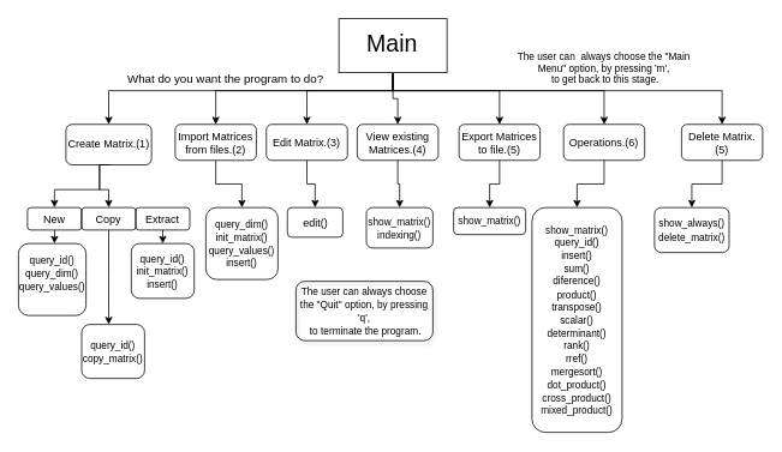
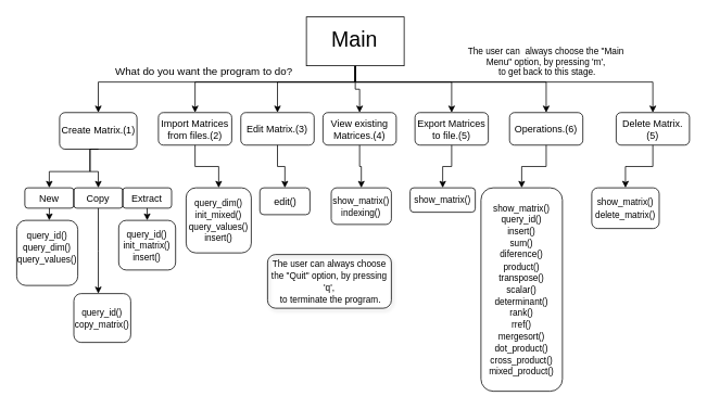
- <mxCell id="42" value="&lt;font style=&quot;font-size: 11px&quot;&gt;show_always()&lt;br&gt;delete_matrix()&lt;/font&gt;" style="rounded=1;whiteSpace=wrap;html=1;fontSize=12;fillColor=none;" parent="1" vertex="1"><mxGeometry x="726" y="230" width="82.83" height="50" as="geometry" /></mxCell>
+ <mxCell id="42" value="&lt;font style=&quot;font-size: 11px&quot;&gt;show_matrix()&lt;br&gt;delete_matrix()&lt;/font&gt;" style="rounded=1;whiteSpace=wrap;html=1;fontSize=12;fillColor=none;" parent="1" vertex="1"><mxGeometry x="726" y="230" width="82.83" height="50" as="geometry" /></mxCell>
- <mxCell id="28" value="&lt;font style=&quot;font-size: 11px&quot;&gt;query_dim()&lt;br&gt;init_matrix()&lt;br&gt;query_values()&lt;br&gt;insert()&lt;/font&gt;" style="rounded=1;whiteSpace=wrap;html=1;fontSize=12;fillColor=none;" parent="1" vertex="1"><mxGeometry x="228" y="230" width="80" height="80" as="geometry" /></mxCell>
+ <mxCell id="28" value="&lt;font style=&quot;font-size: 11px&quot;&gt;query_dim()&lt;br&gt;init_mixed()&lt;br&gt;query_values()&lt;br&gt;insert()&lt;/font&gt;" style="rounded=1;whiteSpace=wrap;html=1;fontSize=12;fillColor=none;" parent="1" vertex="1"><mxGeometry x="228" y="230" width="80" height="80" as="geometry" /></mxCell>
